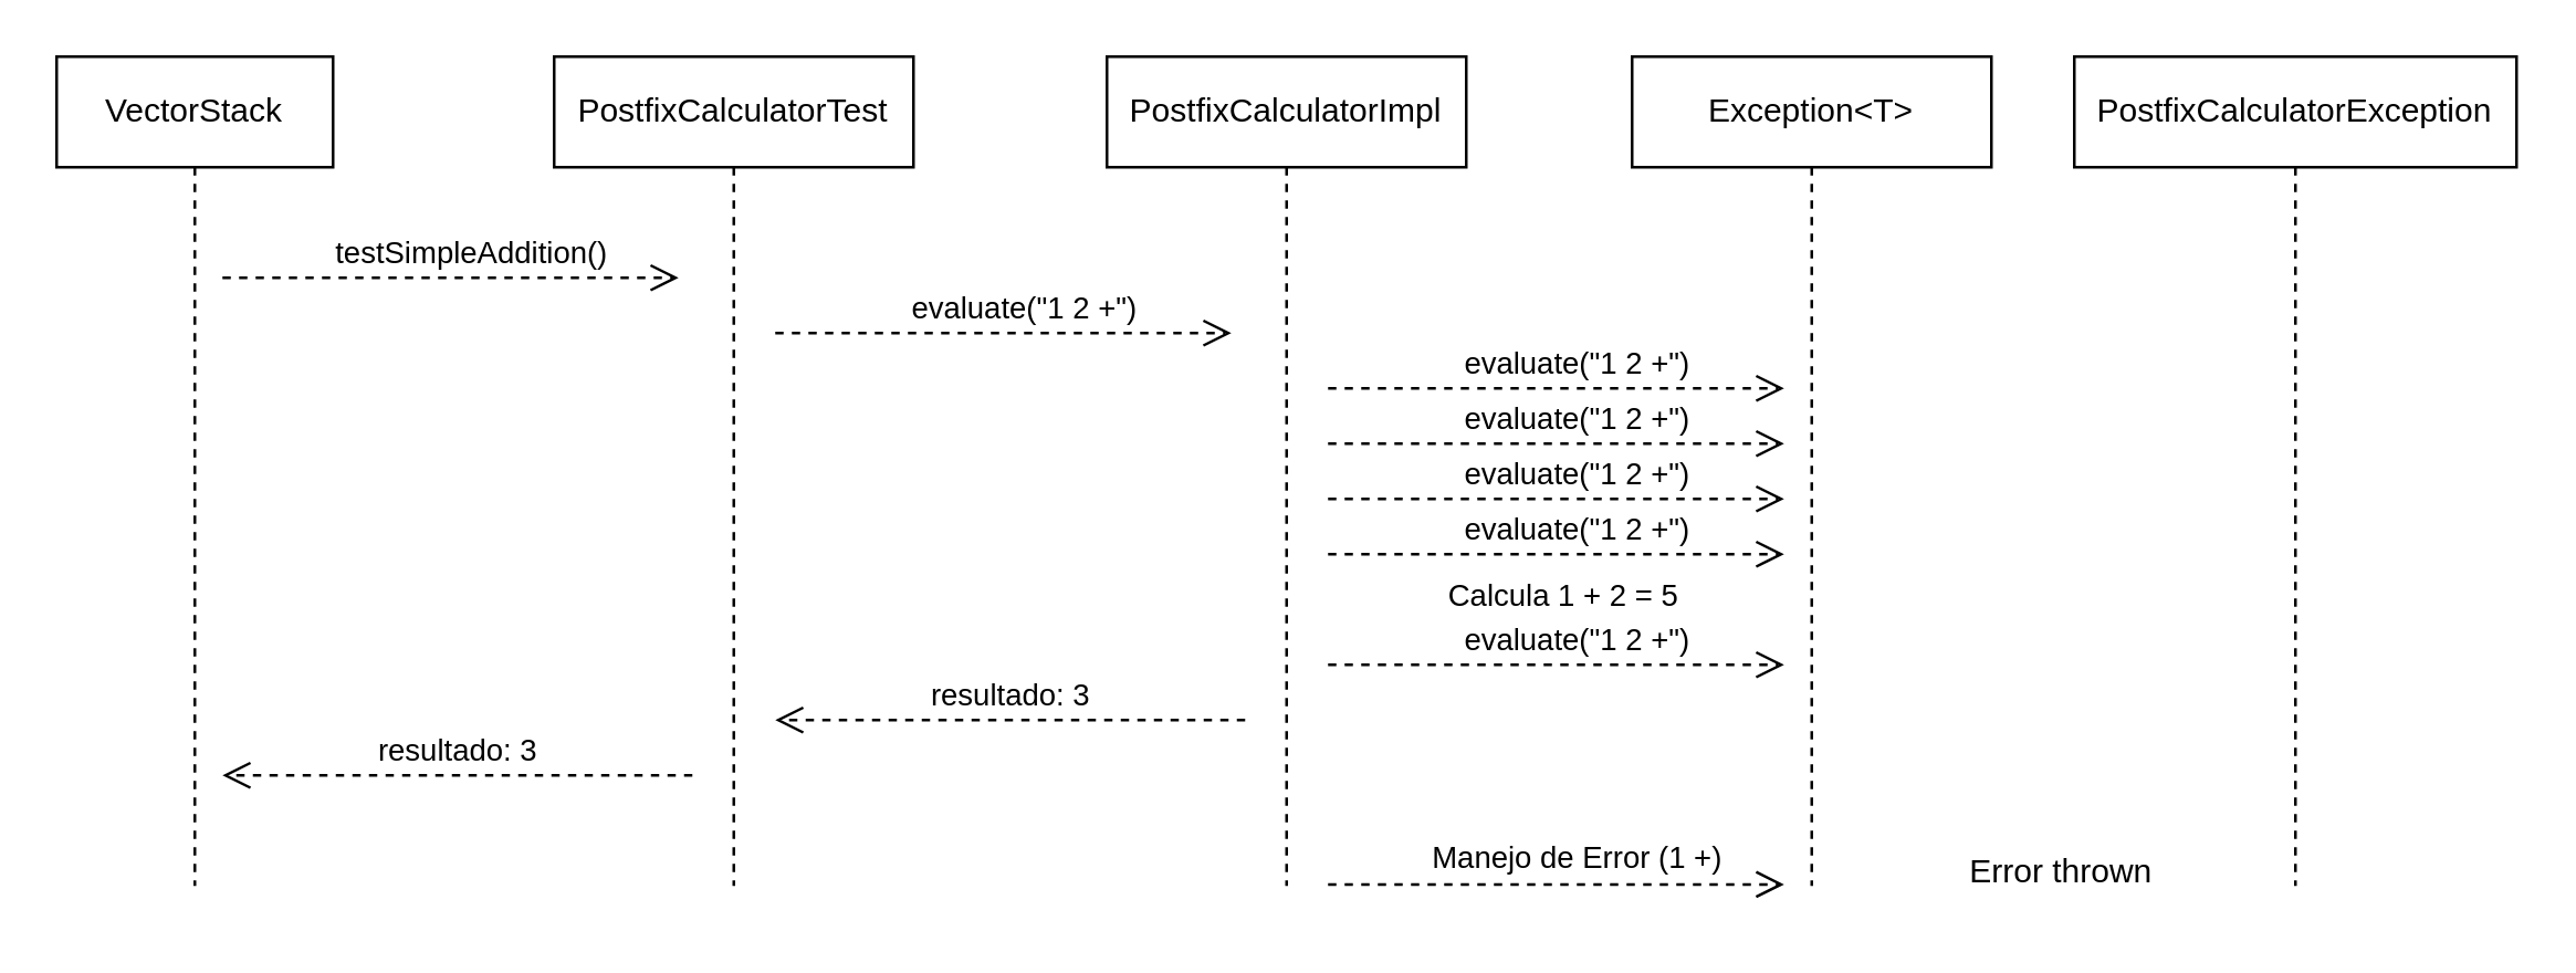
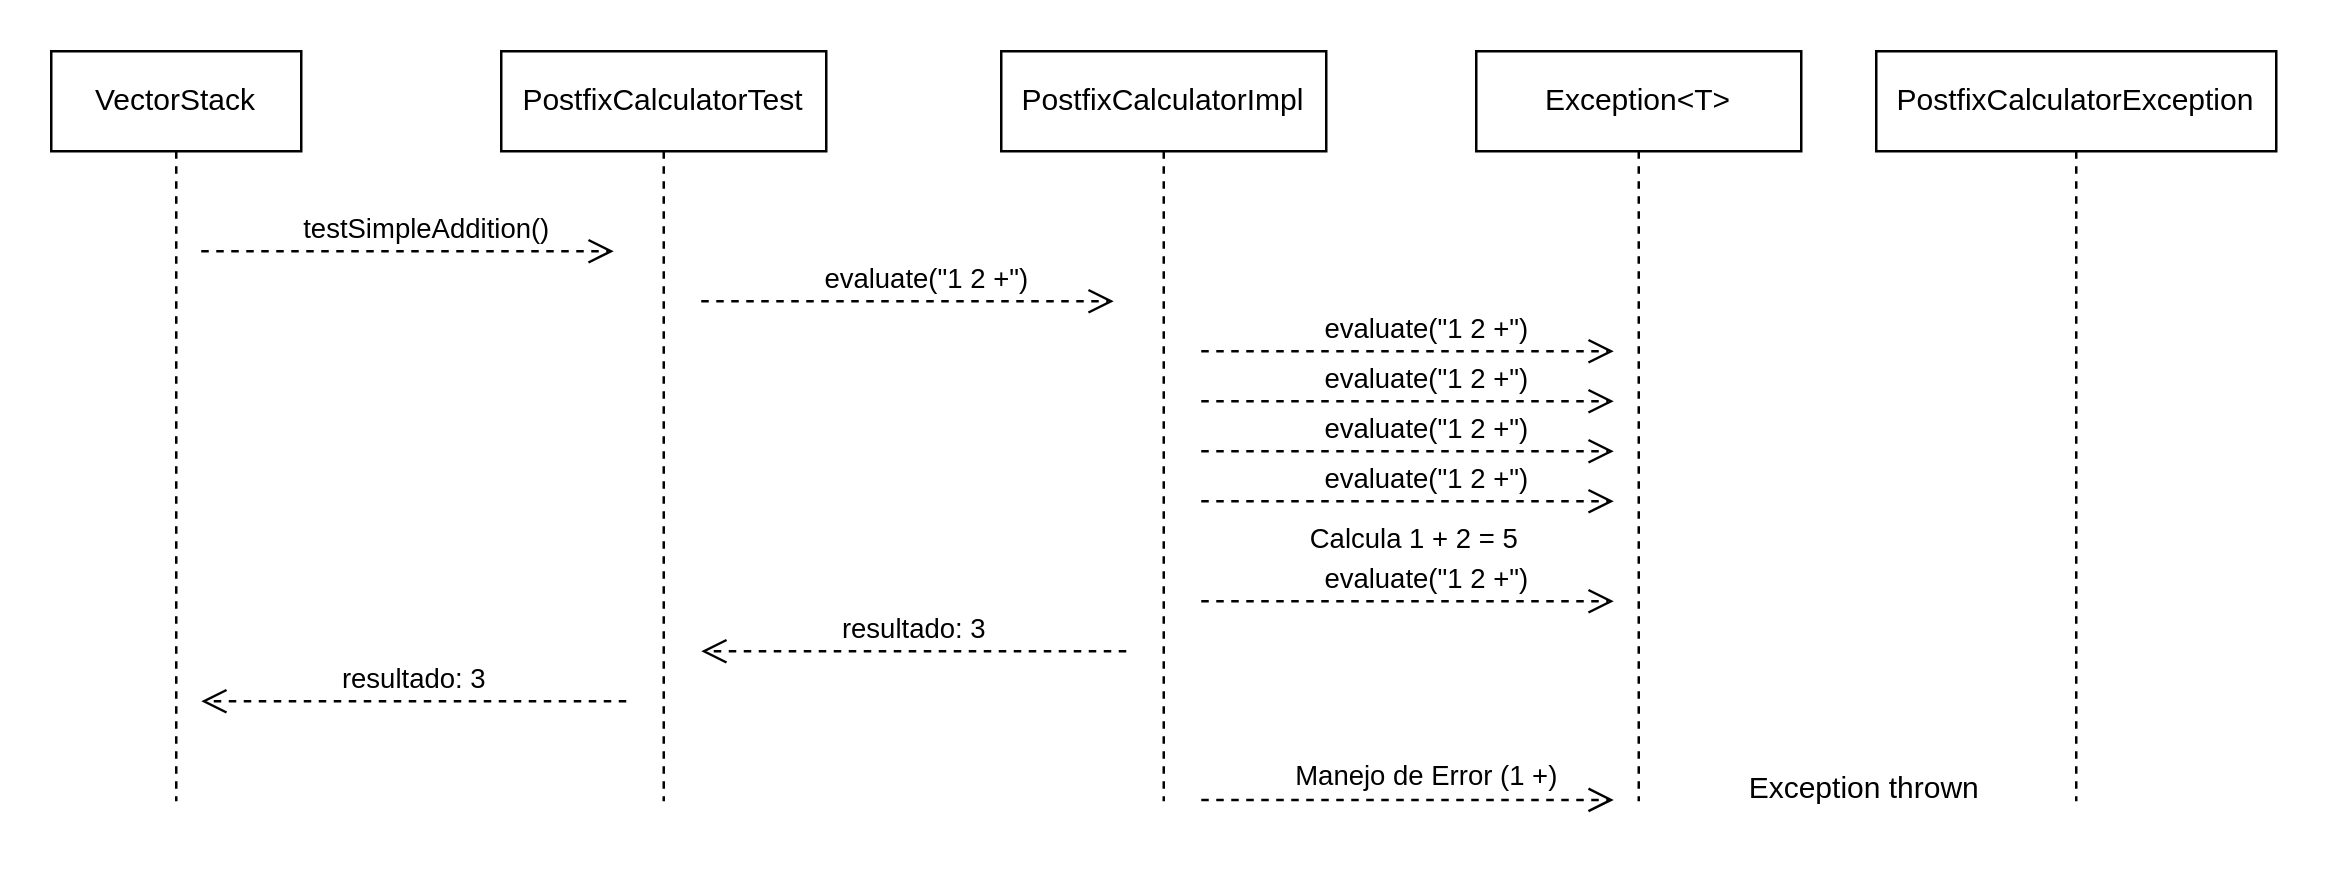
- <mxCell id="18" value="Error thrown" style="text;html=1;align=center;verticalAlign=middle;resizable=0;points=[];autosize=1;strokeColor=none;fillColor=none;" vertex="1" parent="1"><mxGeometry x="685" y="300" width="120" height="30" as="geometry" /></mxCell>
+ <mxCell id="18" value="Exception thrown" style="text;html=1;align=center;verticalAlign=middle;resizable=0;points=[];autosize=1;strokeColor=none;fillColor=none;" vertex="1" parent="1"><mxGeometry x="685" y="300" width="120" height="30" as="geometry" /></mxCell>
